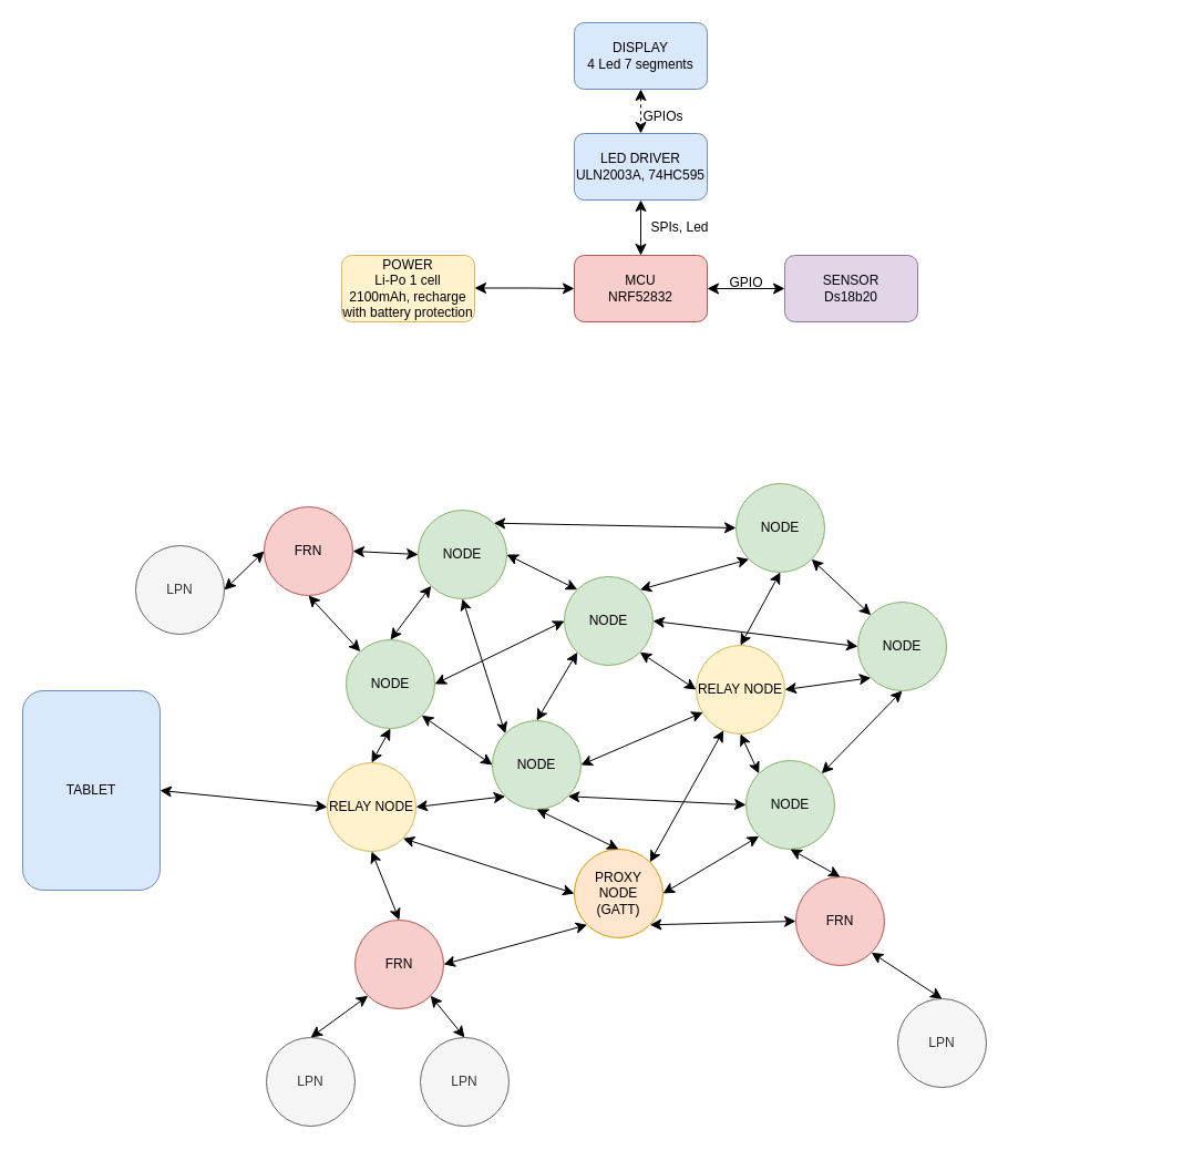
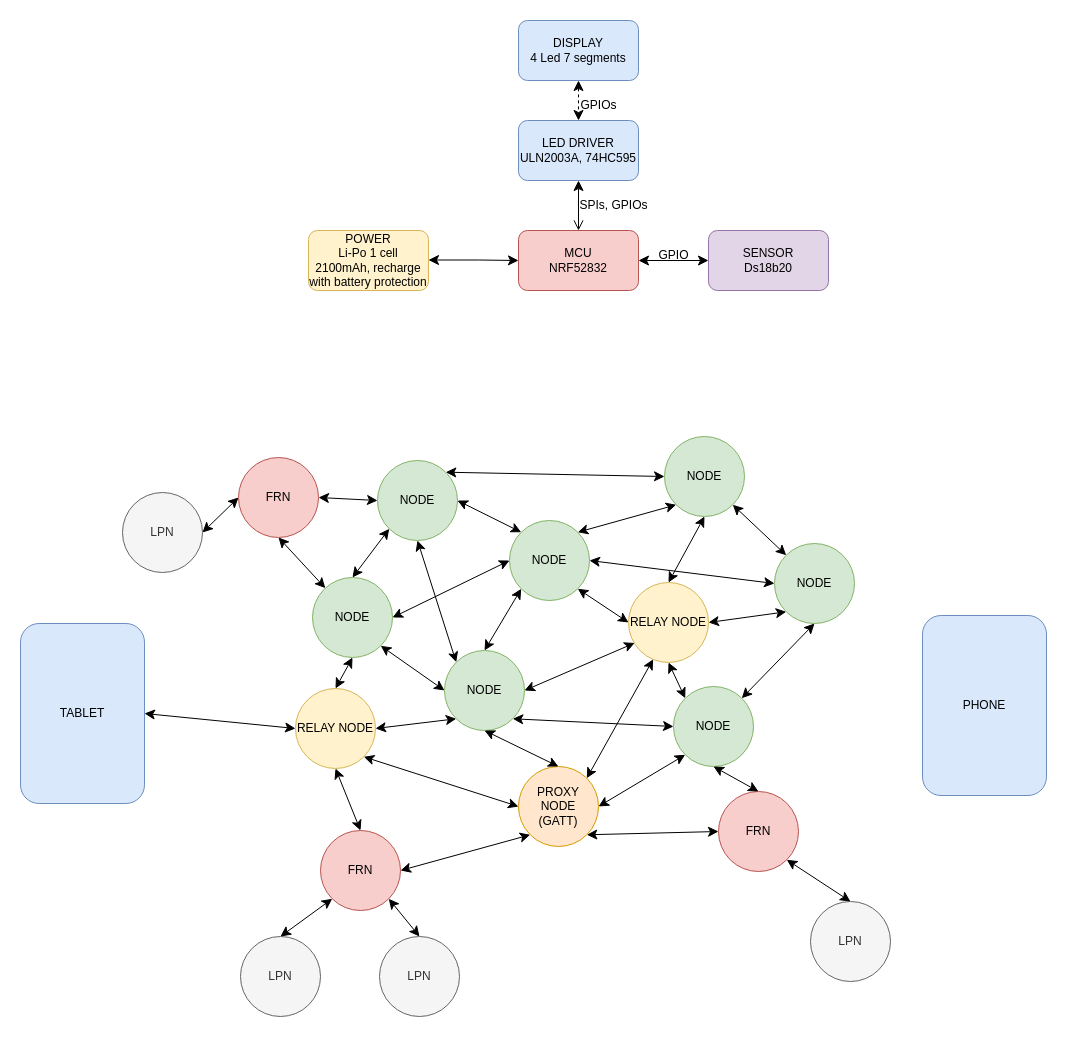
- <mxCell id="6" value="SPIs, Led" style="text;html=1;align=center;verticalAlign=middle;resizable=0;points=[];autosize=1;strokeColor=none;fillColor=none;" vertex="1" parent="1"><mxGeometry x="568" y="190" width="90" height="30" as="geometry" /></mxCell>
+ <mxCell id="6" value="SPIs, GPIOs" style="text;html=1;align=center;verticalAlign=middle;resizable=0;points=[];autosize=1;strokeColor=none;fillColor=none;" vertex="1" parent="1"><mxGeometry x="568" y="190" width="90" height="30" as="geometry" /></mxCell>
- <mxCell id="5" value="" style="edgeStyle=none;orthogonalLoop=1;jettySize=auto;html=1;endArrow=classic;startArrow=classic;endSize=8;startSize=8;rounded=0;exitX=0.5;exitY=1;exitDx=0;exitDy=0;entryX=0.5;entryY=0;entryDx=0;entryDy=0;" edge="1" parent="1" source="4" target="2"><mxGeometry width="100" relative="1" as="geometry"><mxPoint x="618" y="210" as="sourcePoint" /><mxPoint x="718" y="210" as="targetPoint" /><Array as="points" /></mxGeometry></mxCell>
+ <mxCell id="5" value="" style="edgeStyle=none;orthogonalLoop=1;jettySize=auto;html=1;endArrow=open;startArrow=classic;endSize=8;startSize=8;rounded=0;exitX=0.5;exitY=1;exitDx=0;exitDy=0;entryX=0.5;entryY=0;entryDx=0;entryDy=0;" edge="1" parent="1" source="4" target="2"><mxGeometry width="100" relative="1" as="geometry"><mxPoint x="618" y="210" as="sourcePoint" /><mxPoint x="718" y="210" as="targetPoint" /><Array as="points" /></mxGeometry></mxCell>
+ <mxCell id="28" value="PHONE" style="whiteSpace=wrap;html=1;fillColor=#dae8fc;strokeColor=#6c8ebf;rounded=1;" vertex="1" parent="1"><mxGeometry x="922" y="615" width="124" height="180" as="geometry" /></mxCell>
